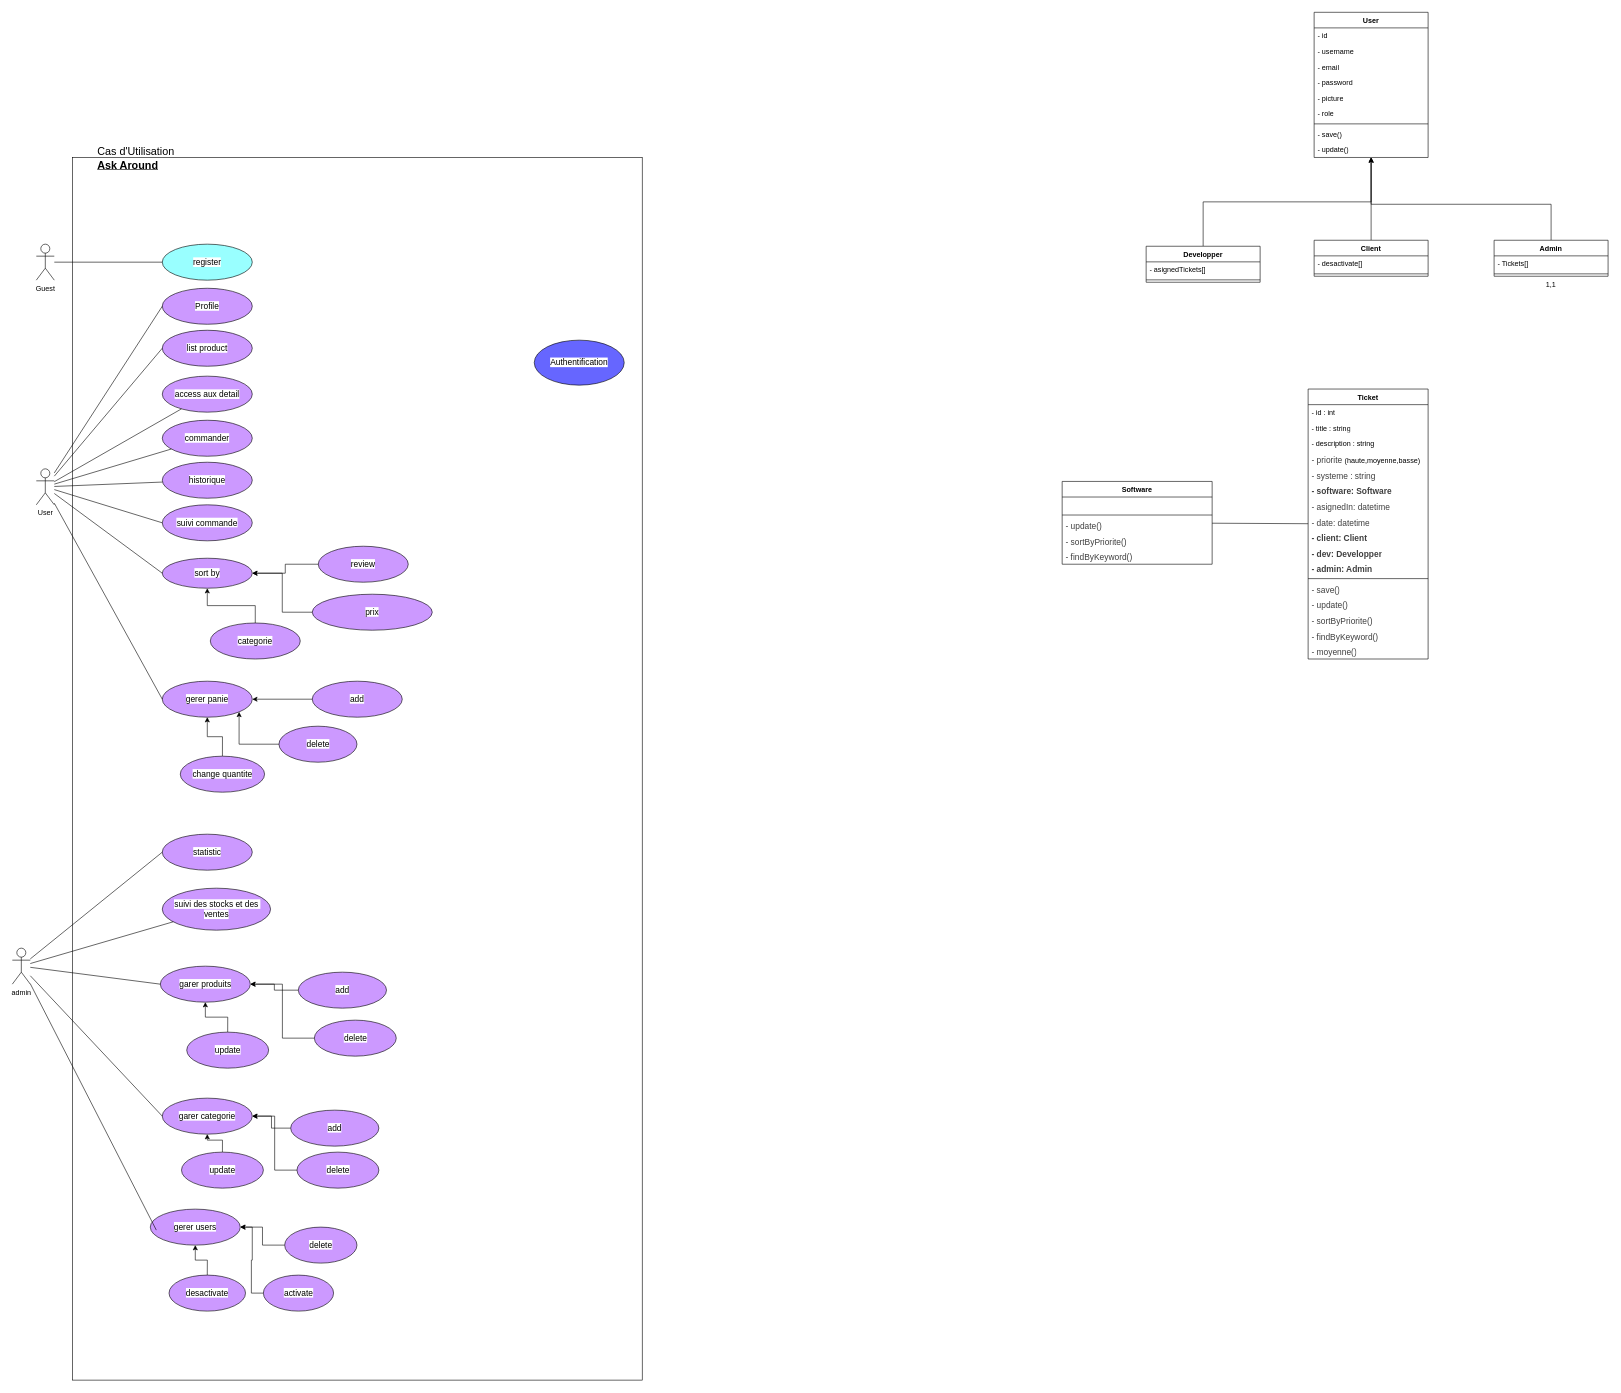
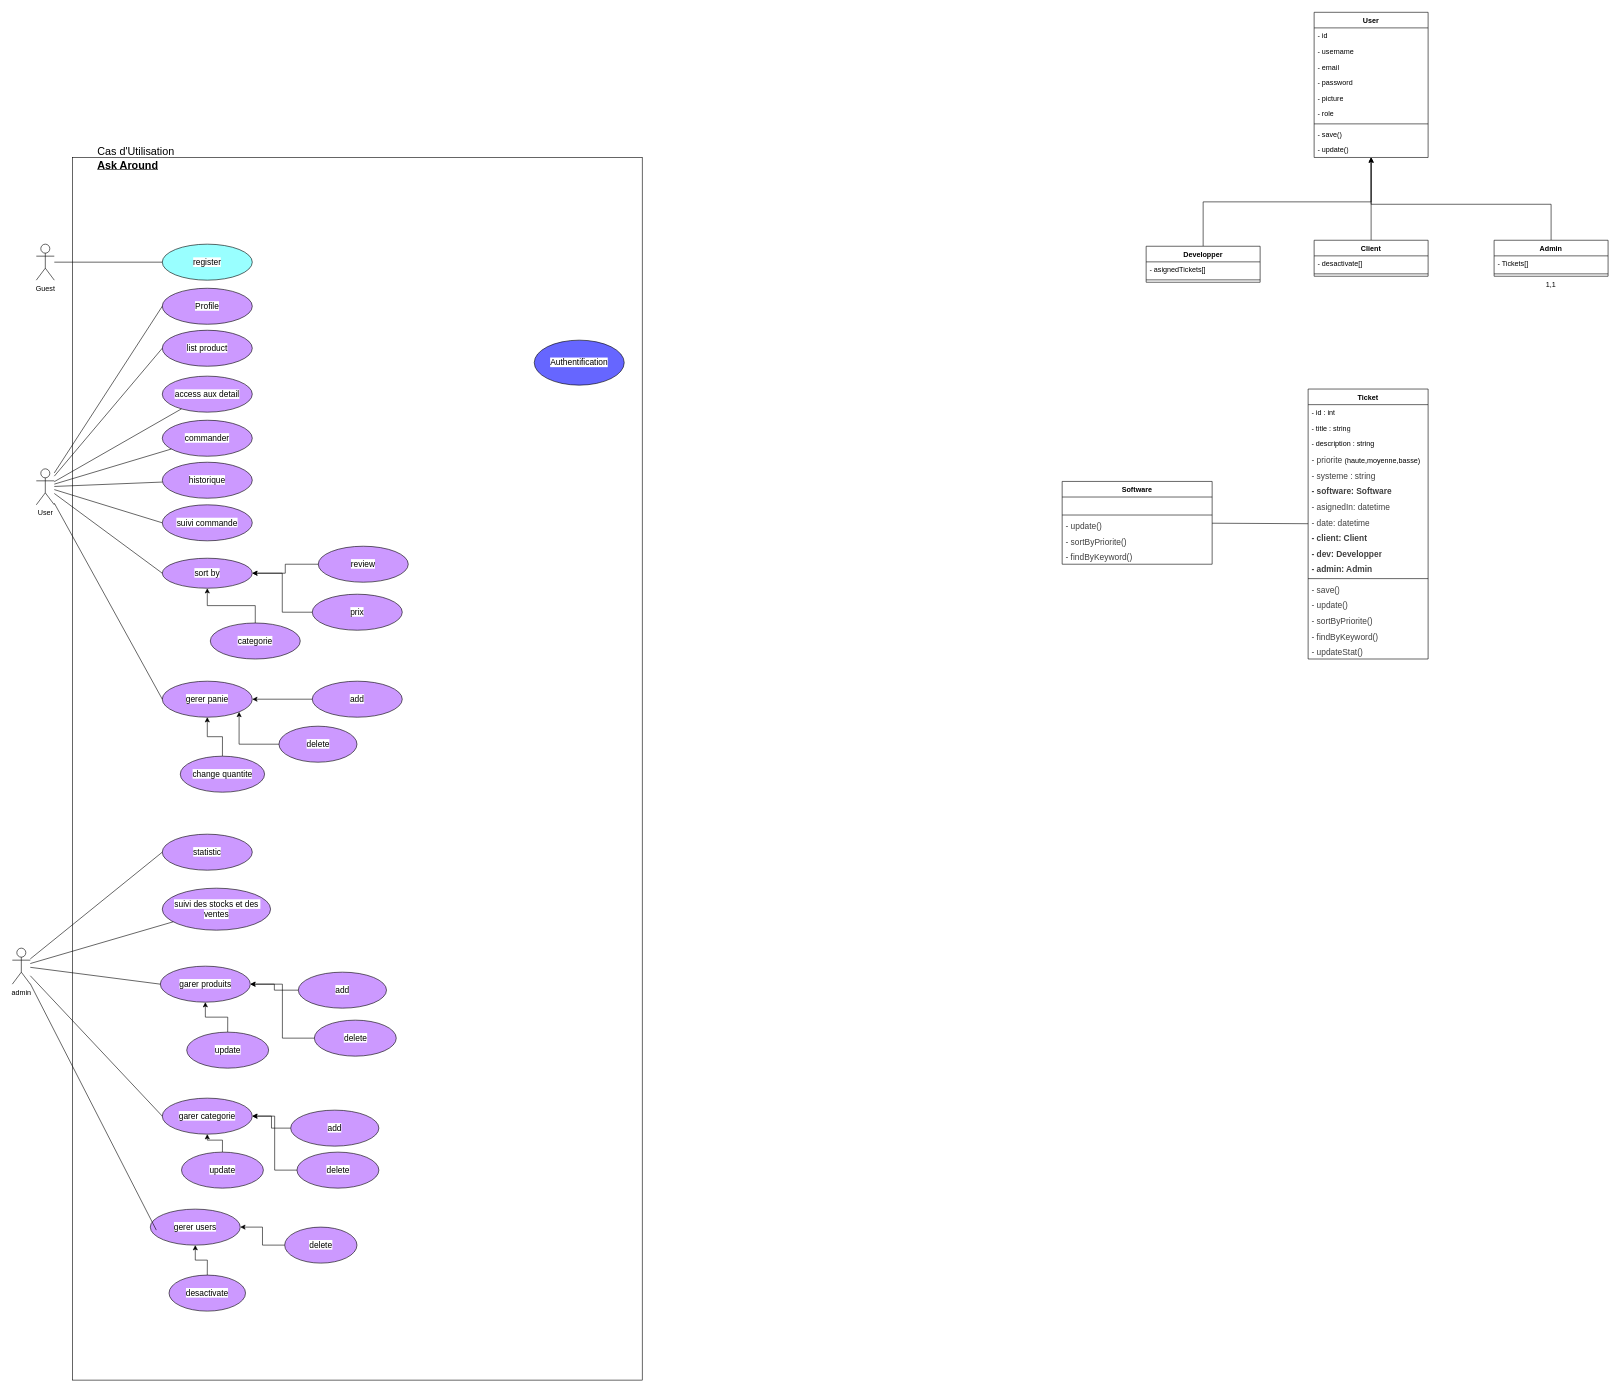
- <mxCell id="13" value="&lt;div style=&quot;text-align: start;&quot;&gt;&lt;font face=&quot;Nunito Sans, sans-serif&quot;&gt;&lt;span style=&quot;font-size: 14px; white-space-collapse: preserve; background-color: rgb(255, 255, 255);&quot;&gt;prix&lt;/span&gt;&lt;/font&gt;&lt;/div&gt;" style="ellipse;whiteSpace=wrap;html=1;fillColor=#CC99FF;" vertex="1" parent="1"><mxGeometry x="520" y="990" width="200" height="60" as="geometry" /></mxCell>
+ <mxCell id="13" value="&lt;div style=&quot;text-align: start;&quot;&gt;&lt;font face=&quot;Nunito Sans, sans-serif&quot;&gt;&lt;span style=&quot;font-size: 14px; white-space-collapse: preserve; background-color: rgb(255, 255, 255);&quot;&gt;prix&lt;/span&gt;&lt;/font&gt;&lt;/div&gt;" style="ellipse;whiteSpace=wrap;html=1;fillColor=#CC99FF;" vertex="1" parent="1"><mxGeometry x="520" y="990" width="150" height="60" as="geometry" /></mxCell>
- <mxCell id="49" value="&lt;font face=&quot;Nunito Sans, sans-serif&quot; color=&quot;#3f3f3f&quot;&gt;&lt;span style=&quot;font-size: 14px; background-color: rgb(255, 255, 255);&quot;&gt;- moyenne()&lt;/span&gt;&lt;/font&gt;&lt;div&gt;&lt;font face=&quot;Nunito Sans, sans-serif&quot; color=&quot;#3f3f3f&quot;&gt;&lt;span style=&quot;font-size: 14px; background-color: rgb(255, 255, 255);&quot;&gt;&lt;br&gt;&lt;/span&gt;&lt;/font&gt;&lt;/div&gt;" style="text;strokeColor=none;fillColor=none;align=left;verticalAlign=top;spacingLeft=4;spacingRight=4;overflow=hidden;rotatable=0;points=[[0,0.5],[1,0.5]];portConstraint=eastwest;whiteSpace=wrap;html=1;" vertex="1" parent="32"><mxGeometry y="424" width="200" height="26" as="geometry" /></mxCell>
+ <mxCell id="49" value="&lt;font face=&quot;Nunito Sans, sans-serif&quot; color=&quot;#3f3f3f&quot;&gt;&lt;span style=&quot;font-size: 14px; background-color: rgb(255, 255, 255);&quot;&gt;- updateStat()&lt;/span&gt;&lt;/font&gt;&lt;div&gt;&lt;font face=&quot;Nunito Sans, sans-serif&quot; color=&quot;#3f3f3f&quot;&gt;&lt;span style=&quot;font-size: 14px; background-color: rgb(255, 255, 255);&quot;&gt;&lt;br&gt;&lt;/span&gt;&lt;/font&gt;&lt;/div&gt;" style="text;strokeColor=none;fillColor=none;align=left;verticalAlign=top;spacingLeft=4;spacingRight=4;overflow=hidden;rotatable=0;points=[[0,0.5],[1,0.5]];portConstraint=eastwest;whiteSpace=wrap;html=1;" vertex="1" parent="32"><mxGeometry y="424" width="200" height="26" as="geometry" /></mxCell>
- <mxCell id="97" style="edgeStyle=orthogonalEdgeStyle;rounded=0;orthogonalLoop=1;jettySize=auto;html=1;exitX=0;exitY=0.5;exitDx=0;exitDy=0;entryX=1;entryY=0.5;entryDx=0;entryDy=0;" edge="1" parent="1" source="98" target="94"><mxGeometry relative="1" as="geometry" /></mxCell>
- <mxCell id="98" value="&lt;font face=&quot;Nunito Sans, sans-serif&quot;&gt;&lt;span style=&quot;font-size: 14px; white-space-collapse: preserve; background-color: rgb(255, 255, 255);&quot;&gt;activate&lt;/span&gt;&lt;/font&gt;" style="ellipse;whiteSpace=wrap;html=1;fillColor=#CC99FF;" vertex="1" parent="1"><mxGeometry x="438.5" y="2125" width="117" height="60" as="geometry" /></mxCell>
